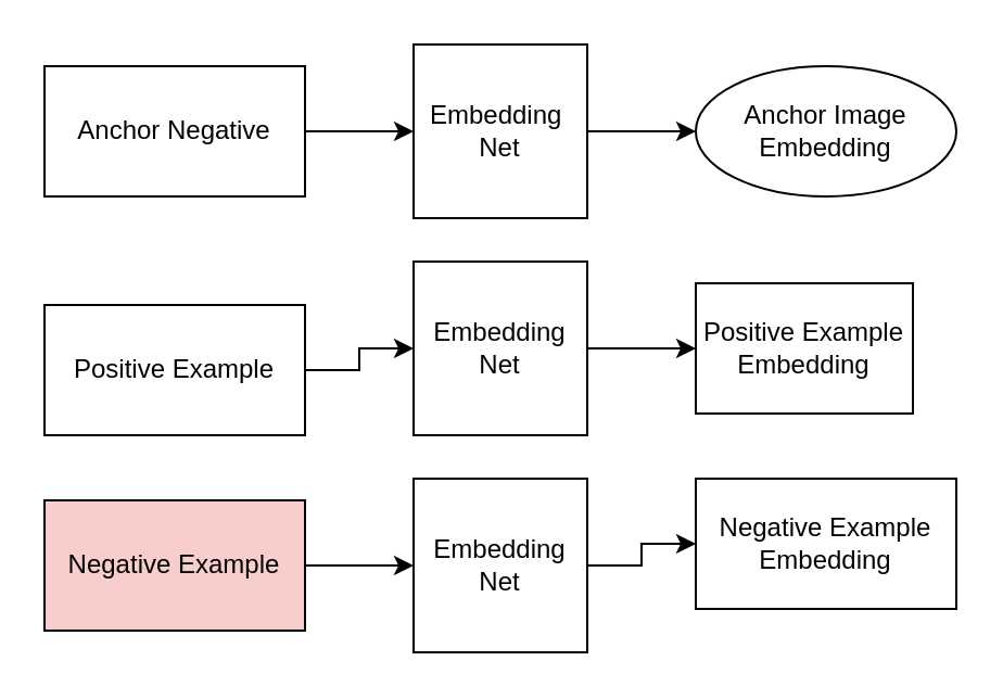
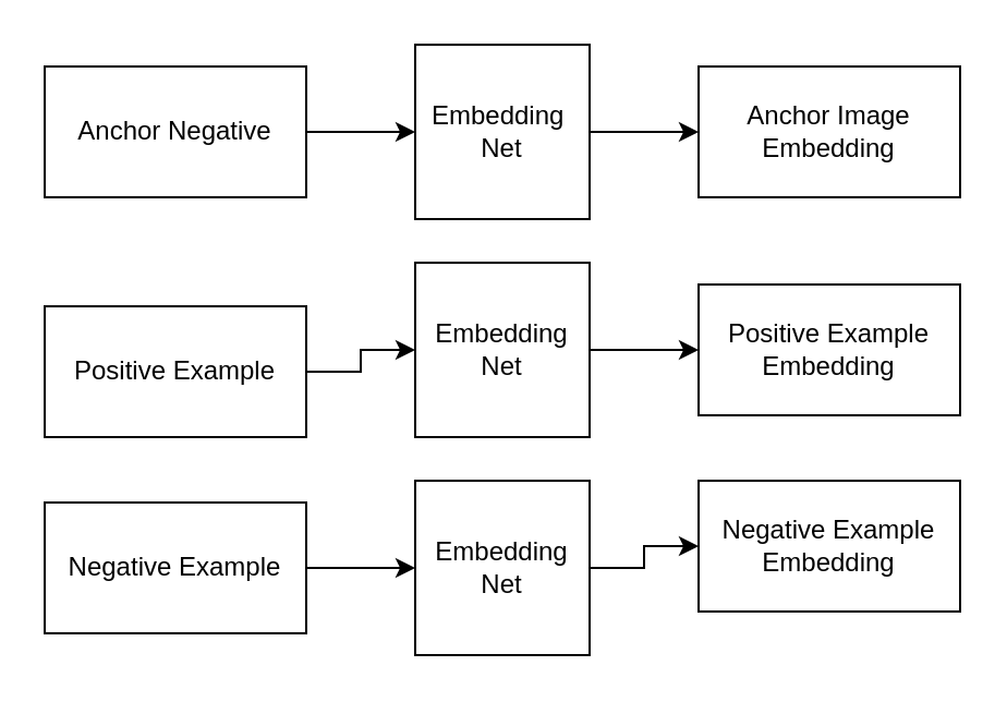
- <mxCell id="14" value="Anchor Image Embedding" style="ellipse;whiteSpace=wrap;html=1;" vertex="1" parent="1"><mxGeometry x="320" y="30" width="120" height="60" as="geometry" /></mxCell>
+ <mxCell id="14" value="Anchor Image Embedding" style="rounded=0;whiteSpace=wrap;html=1;" vertex="1" parent="1"><mxGeometry x="320" y="30" width="120" height="60" as="geometry" /></mxCell>
- <mxCell id="15" value="Positive Example&lt;br&gt;Embedding" style="rounded=0;whiteSpace=wrap;html=1;" vertex="1" parent="1"><mxGeometry x="320" y="130" width="100" height="60" as="geometry" /></mxCell>
+ <mxCell id="15" value="Positive Example&lt;br&gt;Embedding" style="rounded=0;whiteSpace=wrap;html=1;" vertex="1" parent="1"><mxGeometry x="320" y="130" width="120" height="60" as="geometry" /></mxCell>
- <mxCell id="13" value="Negative Example" style="rounded=0;whiteSpace=wrap;html=1;fillColor=#f8cecc;" vertex="1" parent="1"><mxGeometry x="20" y="230" width="120" height="60" as="geometry" /></mxCell>
+ <mxCell id="13" value="Negative Example" style="rounded=0;whiteSpace=wrap;html=1;" vertex="1" parent="1"><mxGeometry x="20" y="230" width="120" height="60" as="geometry" /></mxCell>
